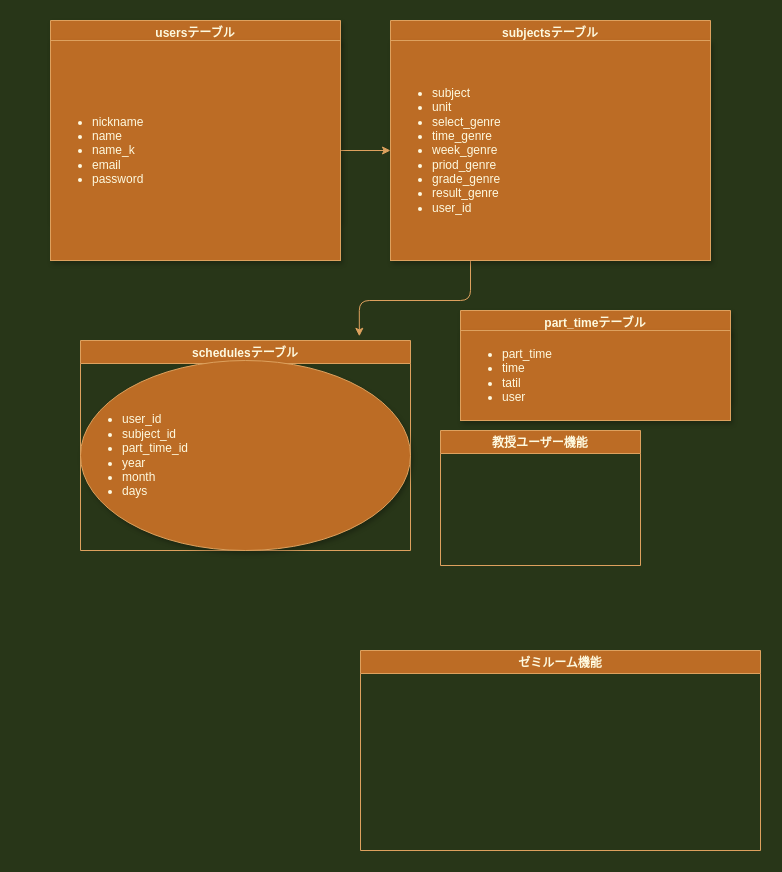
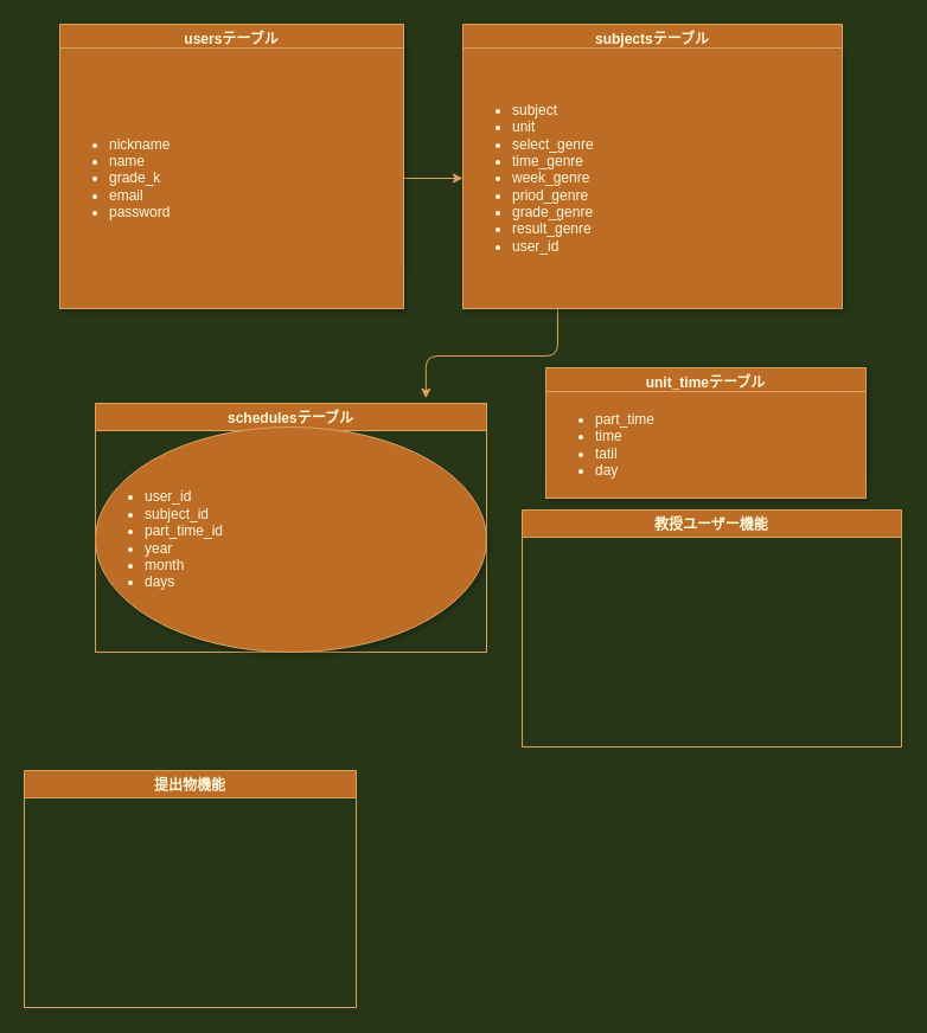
- <mxCell id="10" value="&lt;ul&gt;&lt;li&gt;nickname&lt;/li&gt;&lt;li&gt;name&lt;/li&gt;&lt;li&gt;name_k&lt;/li&gt;&lt;li&gt;email&lt;/li&gt;&lt;li&gt;password&lt;/li&gt;&lt;/ul&gt;" style="whiteSpace=wrap;html=1;rounded=0;shadow=1;sketch=0;strokeColor=#DDA15E;fillColor=#BC6C25;fontColor=#FEFAE0;align=left;" vertex="1" parent="1"><mxGeometry x="50" y="40" width="290" height="220" as="geometry" /></mxCell>
+ <mxCell id="10" value="&lt;ul&gt;&lt;li&gt;nickname&lt;/li&gt;&lt;li&gt;name&lt;/li&gt;&lt;li&gt;grade_k&lt;/li&gt;&lt;li&gt;email&lt;/li&gt;&lt;li&gt;password&lt;/li&gt;&lt;/ul&gt;" style="whiteSpace=wrap;html=1;rounded=0;shadow=1;sketch=0;strokeColor=#DDA15E;fillColor=#BC6C25;fontColor=#FEFAE0;align=left;" vertex="1" parent="1"><mxGeometry x="50" y="40" width="290" height="220" as="geometry" /></mxCell>
- <mxCell id="13" value="part_timeテーブル" style="swimlane;rounded=0;shadow=1;sketch=0;strokeColor=#DDA15E;fillColor=#BC6C25;fontColor=#FEFAE0;" vertex="1" parent="1"><mxGeometry x="460" y="310" width="270" height="90" as="geometry" /></mxCell>
+ <mxCell id="13" value="unit_timeテーブル" style="swimlane;rounded=0;shadow=1;sketch=0;strokeColor=#DDA15E;fillColor=#BC6C25;fontColor=#FEFAE0;" vertex="1" parent="1"><mxGeometry x="460" y="310" width="270" height="90" as="geometry" /></mxCell>
- <mxCell id="14" value="&lt;ul&gt;&lt;li&gt;part_time&lt;/li&gt;&lt;li&gt;time&lt;/li&gt;&lt;li&gt;tatil&lt;/li&gt;&lt;li&gt;user&lt;/li&gt;&lt;/ul&gt;" style="whiteSpace=wrap;html=1;rounded=0;shadow=1;sketch=0;strokeColor=#DDA15E;fillColor=#BC6C25;fontColor=#FEFAE0;align=left;" vertex="1" parent="1"><mxGeometry x="460" y="330" width="270" height="90" as="geometry" /></mxCell>
+ <mxCell id="14" value="&lt;ul&gt;&lt;li&gt;part_time&lt;/li&gt;&lt;li&gt;time&lt;/li&gt;&lt;li&gt;tatil&lt;/li&gt;&lt;li&gt;day&lt;/li&gt;&lt;/ul&gt;" style="whiteSpace=wrap;html=1;rounded=0;shadow=1;sketch=0;strokeColor=#DDA15E;fillColor=#BC6C25;fontColor=#FEFAE0;align=left;" vertex="1" parent="1"><mxGeometry x="460" y="330" width="270" height="90" as="geometry" /></mxCell>
- <mxCell id="6" value="教授ユーザー機能" style="swimlane;fillColor=#BC6C25;strokeColor=#DDA15E;fontColor=#FEFAE0;" vertex="1" parent="1"><mxGeometry x="440" y="430" width="200" height="135" as="geometry" /></mxCell>
+ <mxCell id="6" value="教授ユーザー機能" style="swimlane;fillColor=#BC6C25;strokeColor=#DDA15E;fontColor=#FEFAE0;" vertex="1" parent="1"><mxGeometry x="440" y="430" width="320" height="200" as="geometry" /></mxCell>
+ <mxCell id="7" value="提出物機能" style="swimlane;fillColor=#BC6C25;strokeColor=#DDA15E;fontColor=#FEFAE0;" vertex="1" parent="1"><mxGeometry x="20" y="650" width="280" height="200" as="geometry" /></mxCell>
- <mxCell id="8" value="ゼミルーム機能" style="swimlane;fillColor=#BC6C25;strokeColor=#DDA15E;fontColor=#FEFAE0;" vertex="1" parent="1"><mxGeometry x="360" y="650" width="400" height="200" as="geometry" /></mxCell>
